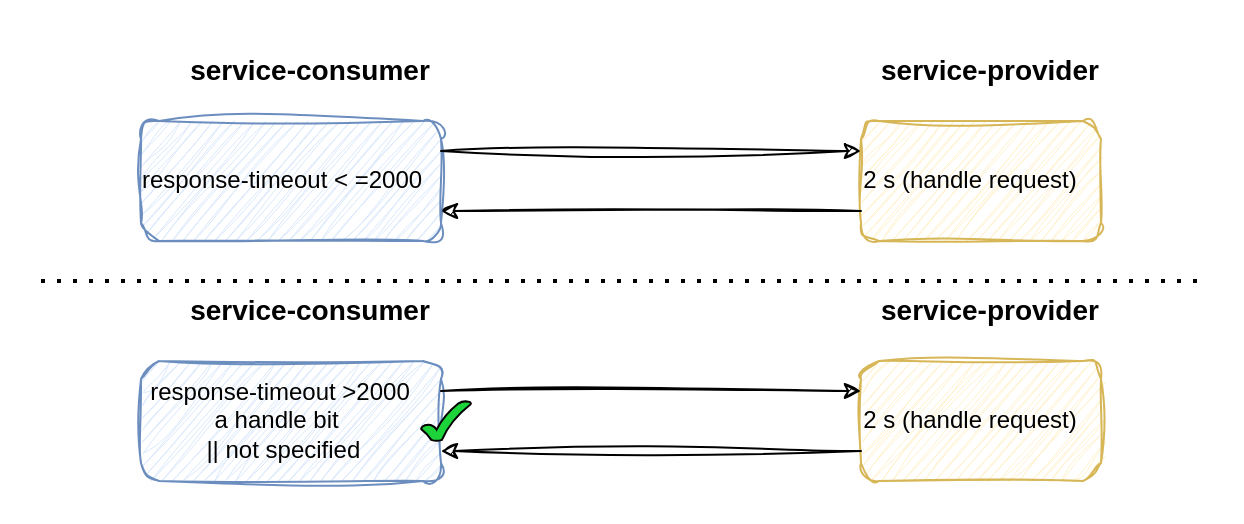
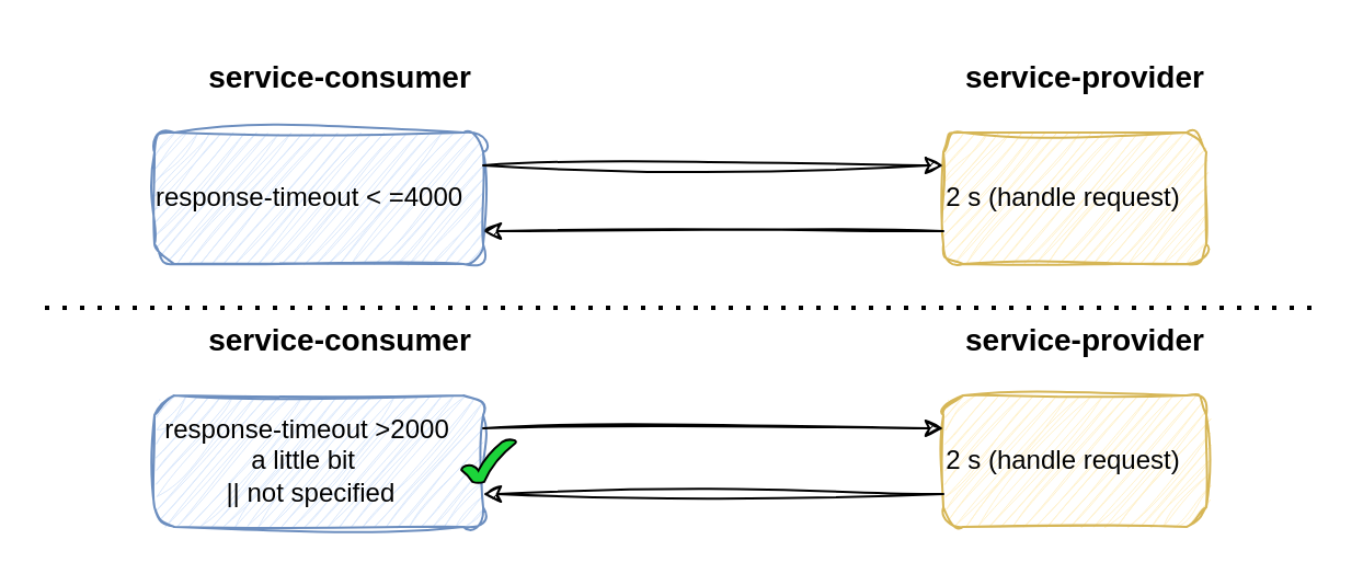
- <mxCell id="9" value="response-timeout &amp;lt; =2000" style="text;html=1;strokeColor=none;fillColor=none;align=center;verticalAlign=middle;whiteSpace=wrap;rounded=0;" vertex="1" parent="1"><mxGeometry x="66" y="75" width="150" height="30" as="geometry" /></mxCell>
+ <mxCell id="9" value="response-timeout &amp;lt; =4000" style="text;html=1;strokeColor=none;fillColor=none;align=center;verticalAlign=middle;whiteSpace=wrap;rounded=0;" vertex="1" parent="1"><mxGeometry x="66" y="75" width="150" height="30" as="geometry" /></mxCell>
- <mxCell id="19" value="response-timeout &amp;gt;2000 a handle bit&amp;nbsp;&lt;br&gt;&amp;nbsp;|| not&amp;nbsp;specified" style="text;html=1;strokeColor=none;fillColor=none;align=center;verticalAlign=middle;whiteSpace=wrap;rounded=0;" vertex="1" parent="1"><mxGeometry x="70" y="195" width="140" height="30" as="geometry" /></mxCell>
+ <mxCell id="19" value="response-timeout &amp;gt;2000 a little bit&amp;nbsp;&lt;br&gt;&amp;nbsp;|| not&amp;nbsp;specified" style="text;html=1;strokeColor=none;fillColor=none;align=center;verticalAlign=middle;whiteSpace=wrap;rounded=0;" vertex="1" parent="1"><mxGeometry x="70" y="195" width="140" height="30" as="geometry" /></mxCell>
